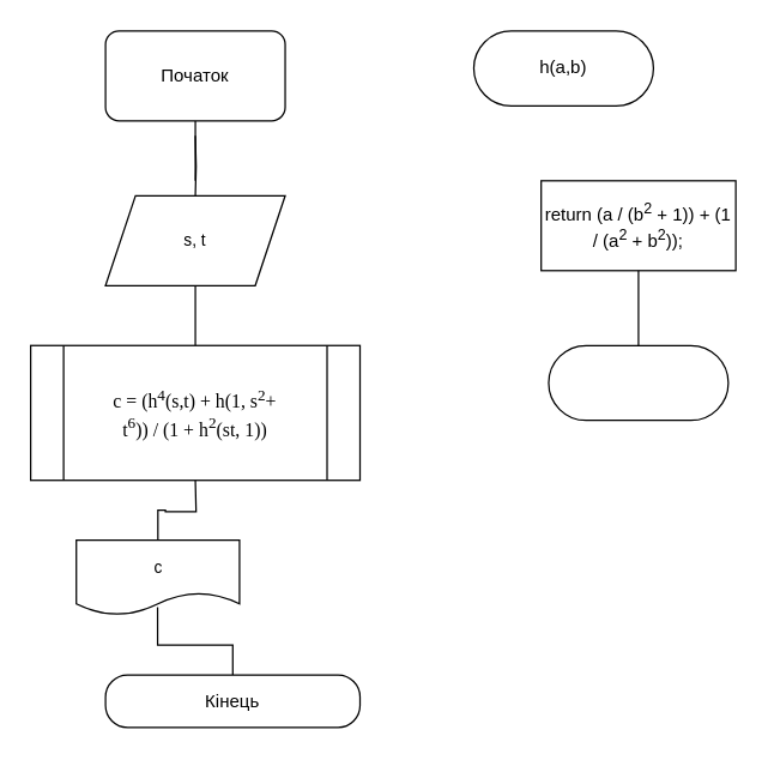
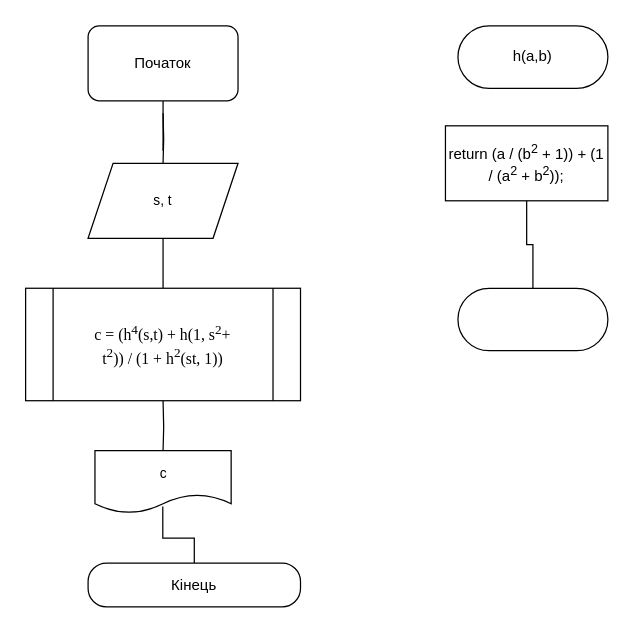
- <mxCell id="12" value="h(a,b)" style="rounded=1;whiteSpace=wrap;html=1;arcSize=50;" vertex="1" parent="1"><mxGeometry x="316" y="20" width="120" height="50" as="geometry" /></mxCell>
+ <mxCell id="12" value="h(a,b)" style="rounded=1;whiteSpace=wrap;html=1;arcSize=50;" vertex="1" parent="1"><mxGeometry x="366" y="20" width="120" height="50" as="geometry" /></mxCell>
- <mxCell id="14" value="return (a / (b&lt;sup&gt;2&lt;/sup&gt; + 1)) + (1 / (a&lt;sup&gt;2&lt;/sup&gt; + b&lt;sup&gt;2&lt;/sup&gt;));" style="rounded=0;whiteSpace=wrap;html=1;" vertex="1" parent="1"><mxGeometry x="361" y="120" width="130" height="60" as="geometry" /></mxCell>
+ <mxCell id="14" value="return (a / (b&lt;sup&gt;2&lt;/sup&gt; + 1)) + (1 / (a&lt;sup&gt;2&lt;/sup&gt; + b&lt;sup&gt;2&lt;/sup&gt;));" style="rounded=0;whiteSpace=wrap;html=1;" vertex="1" parent="1"><mxGeometry x="356" y="100" width="130" height="60" as="geometry" /></mxCell>
- <mxCell id="11" value="&lt;span style=&quot;font-size: 9.5pt; line-height: 13.427px; font-family: &amp;quot;Cascadia Mono&amp;quot;; background-image: initial; background-position: initial; background-size: initial; background-repeat: initial; background-attachment: initial; background-origin: initial; background-clip: initial;&quot; lang=&quot;EN-US&quot;&gt;c = (h&lt;sup&gt;4&lt;/sup&gt;(s,t) + h(1, s&lt;sup&gt;2&lt;/sup&gt;+&lt;br&gt;t&lt;sup&gt;6&lt;/sup&gt;)) / (1 + h&lt;sup&gt;2&lt;/sup&gt;(st, 1))&lt;/span&gt;" style="shape=process;whiteSpace=wrap;html=1;backgroundOutline=1;" vertex="1" parent="1"><mxGeometry x="20" y="230" width="220" height="90" as="geometry" /></mxCell>
+ <mxCell id="11" value="&lt;span style=&quot;font-size: 9.5pt; line-height: 13.427px; font-family: &amp;quot;Cascadia Mono&amp;quot;; background-image: initial; background-position: initial; background-size: initial; background-repeat: initial; background-attachment: initial; background-origin: initial; background-clip: initial;&quot; lang=&quot;EN-US&quot;&gt;c = (h&lt;sup&gt;4&lt;/sup&gt;(s,t) + h(1, s&lt;sup&gt;2&lt;/sup&gt;+&lt;br&gt;t&lt;sup&gt;2&lt;/sup&gt;)) / (1 + h&lt;sup&gt;2&lt;/sup&gt;(st, 1))&lt;/span&gt;" style="shape=process;whiteSpace=wrap;html=1;backgroundOutline=1;" vertex="1" parent="1"><mxGeometry x="20" y="230" width="220" height="90" as="geometry" /></mxCell>
- <mxCell id="10" value="c" style="shape=document;whiteSpace=wrap;html=1;boundedLbl=1;fontFamily=Helvetica;fontSize=11;fontColor=default;labelBackgroundColor=default;" parent="1" vertex="1"><mxGeometry x="50.5" y="360" width="109" height="50" as="geometry" /></mxCell>
+ <mxCell id="10" value="c" style="shape=document;whiteSpace=wrap;html=1;boundedLbl=1;fontFamily=Helvetica;fontSize=11;fontColor=default;labelBackgroundColor=default;" parent="1" vertex="1"><mxGeometry x="75.5" y="360" width="109" height="50" as="geometry" /></mxCell>
